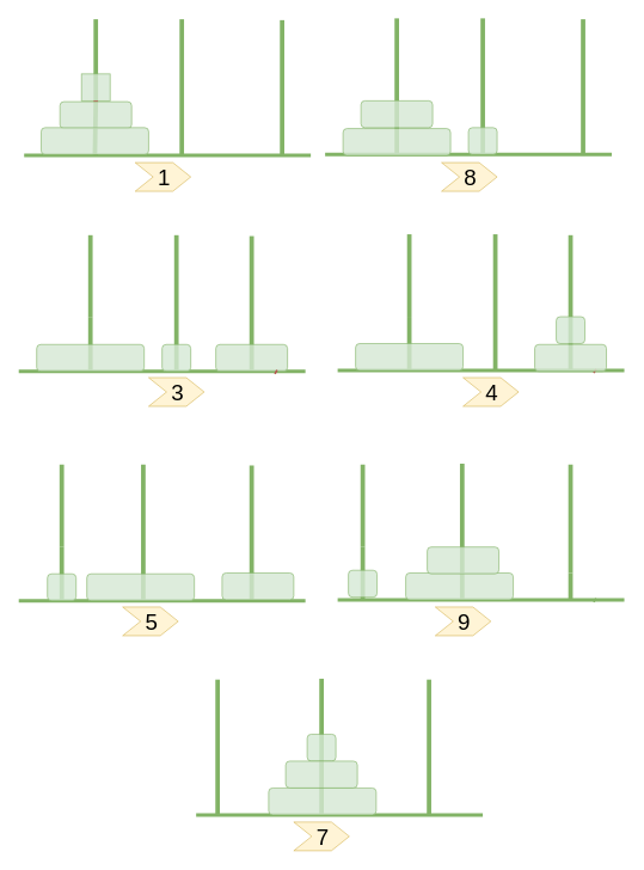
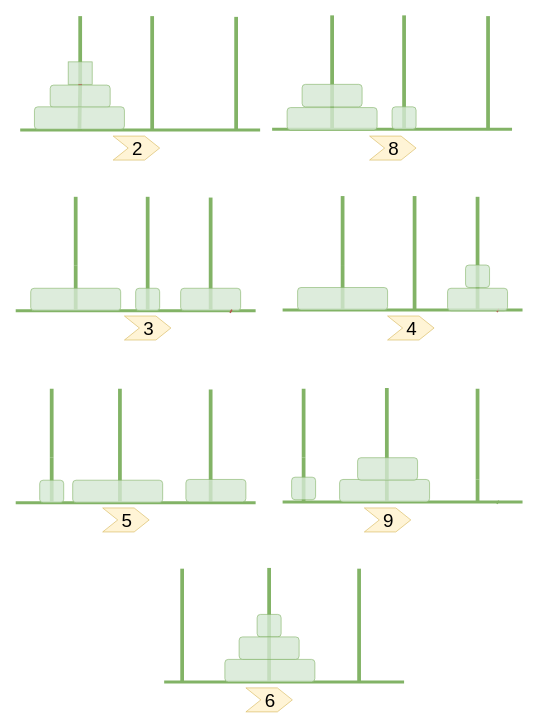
- <mxCell id="79" value="&lt;font style=&quot;font-size: 25px&quot;&gt;1&lt;/font&gt;" style="text;html=1;resizable=0;autosize=1;align=center;verticalAlign=middle;points=[];fillColor=none;strokeColor=none;rounded=0;glass=0;opacity=80;" vertex="1" parent="1"><mxGeometry x="166" y="181" width="32" height="32" as="geometry" /></mxCell>
+ <mxCell id="79" value="&lt;font style=&quot;font-size: 25px&quot;&gt;2&lt;/font&gt;" style="text;html=1;resizable=0;autosize=1;align=center;verticalAlign=middle;points=[];fillColor=none;strokeColor=none;rounded=0;glass=0;opacity=80;" vertex="1" parent="1"><mxGeometry x="166" y="181" width="32" height="32" as="geometry" /></mxCell>
- <mxCell id="91" value="&lt;font style=&quot;font-size: 25px&quot;&gt;7&lt;/font&gt;" style="text;html=1;resizable=0;autosize=1;align=center;verticalAlign=middle;points=[];fillColor=none;strokeColor=none;rounded=0;glass=0;opacity=80;" vertex="1" parent="1"><mxGeometry x="343" y="917" width="32" height="32" as="geometry" /></mxCell>
+ <mxCell id="91" value="&lt;font style=&quot;font-size: 25px&quot;&gt;6&lt;/font&gt;" style="text;html=1;resizable=0;autosize=1;align=center;verticalAlign=middle;points=[];fillColor=none;strokeColor=none;rounded=0;glass=0;opacity=80;" vertex="1" parent="1"><mxGeometry x="343" y="917" width="32" height="32" as="geometry" /></mxCell>
